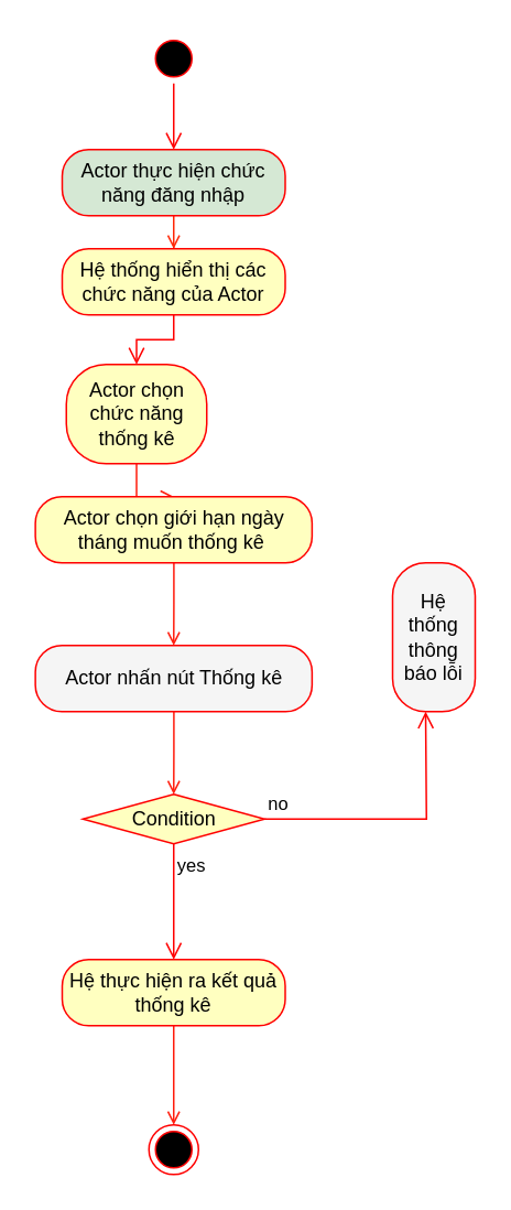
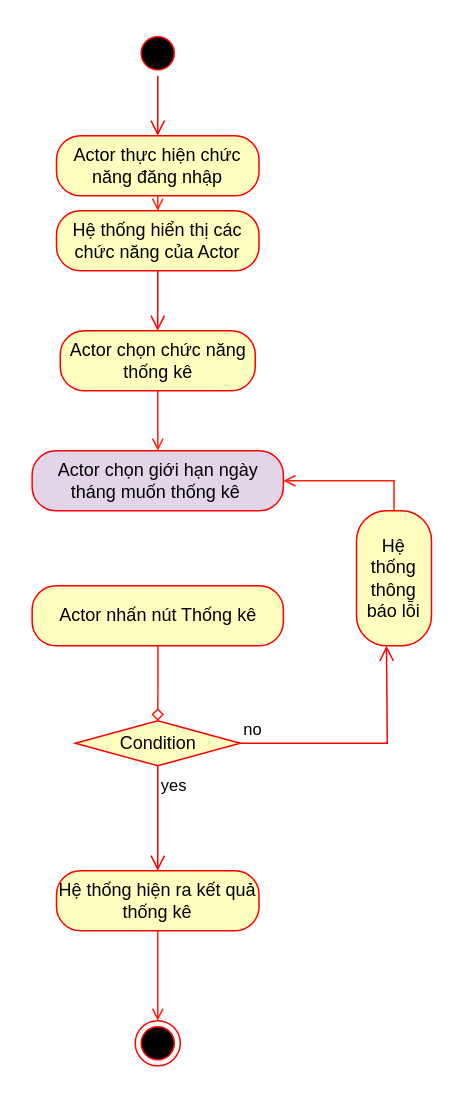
- <mxCell id="5" value="Actor thực hiện chức năng đăng nhập" style="rounded=1;whiteSpace=wrap;html=1;arcSize=40;fontColor=#000000;fillColor=#d5e8d4;strokeColor=#ff0000;" parent="1" vertex="1"><mxGeometry x="37" y="90" width="135" height="40" as="geometry" /></mxCell>
+ <mxCell id="5" value="Actor thực hiện chức năng đăng nhập" style="rounded=1;whiteSpace=wrap;html=1;arcSize=40;fontColor=#000000;fillColor=#ffffc0;strokeColor=#ff0000;" parent="1" vertex="1"><mxGeometry x="37" y="90" width="135" height="40" as="geometry" /></mxCell>
- <mxCell id="6" value="Hệ thống hiển thị các chức năng của Actor" style="rounded=1;whiteSpace=wrap;html=1;arcSize=40;fontColor=#000000;fillColor=#ffffc0;strokeColor=#ff0000;" parent="1" vertex="1"><mxGeometry x="37" y="150" width="135" height="40" as="geometry" /></mxCell>
+ <mxCell id="6" value="Hệ thống hiển thị các chức năng của Actor" style="rounded=1;whiteSpace=wrap;html=1;arcSize=40;fontColor=#000000;fillColor=#ffffc0;strokeColor=#ff0000;" parent="1" vertex="1"><mxGeometry x="37" y="140" width="135" height="40" as="geometry" /></mxCell>
- <mxCell id="9" value="Actor chọn chức năng&lt;br&gt;thống kê" style="rounded=1;whiteSpace=wrap;html=1;arcSize=40;fontColor=#000000;fillColor=#ffffc0;strokeColor=#ff0000;" parent="1" vertex="1"><mxGeometry x="39.5" y="220" width="85" height="60" as="geometry" /></mxCell>
+ <mxCell id="9" value="Actor chọn chức năng&lt;br&gt;thống kê" style="rounded=1;whiteSpace=wrap;html=1;arcSize=40;fontColor=#000000;fillColor=#ffffc0;strokeColor=#ff0000;" parent="1" vertex="1"><mxGeometry x="39.5" y="220" width="130" height="40" as="geometry" /></mxCell>
- <mxCell id="12" value="Actor chọn giới hạn ngày tháng muốn thống kê&amp;nbsp;" style="rounded=1;whiteSpace=wrap;html=1;arcSize=40;fontColor=#000000;fillColor=#ffffc0;strokeColor=#ff0000;" parent="1" vertex="1"><mxGeometry x="20.75" y="300" width="167.5" height="40" as="geometry" /></mxCell>
+ <mxCell id="12" value="Actor chọn giới hạn ngày tháng muốn thống kê&amp;nbsp;" style="rounded=1;whiteSpace=wrap;html=1;arcSize=40;fontColor=#000000;fillColor=#e1d5e7;strokeColor=#ff0000;" parent="1" vertex="1"><mxGeometry x="20.75" y="300" width="167.5" height="40" as="geometry" /></mxCell>
+ <mxCell id="18" style="edgeStyle=orthogonalEdgeStyle;rounded=0;orthogonalLoop=1;jettySize=auto;html=1;entryX=1;entryY=0.5;entryDx=0;entryDy=0;endArrow=open;endFill=0;strokeColor=#FF1D0D;" parent="1" source="19" target="12" edge="1"><mxGeometry relative="1" as="geometry"><Array as="points"><mxPoint x="262" y="320" /></Array></mxGeometry></mxCell>
- <mxCell id="11" style="edgeStyle=orthogonalEdgeStyle;rounded=0;orthogonalLoop=1;jettySize=auto;html=1;entryX=0.5;entryY=0;entryDx=0;entryDy=0;endArrow=open;endFill=0;strokeColor=#FF1D0D;" parent="1" source="12" target="14" edge="1"><mxGeometry relative="1" as="geometry" /></mxCell>
- <mxCell id="19" value="Hệ thống thông báo lỗi" style="rounded=1;whiteSpace=wrap;html=1;arcSize=40;fontColor=#000000;fillColor=#f5f5f5;strokeColor=#ff0000;" parent="1" vertex="1"><mxGeometry x="237" y="340" width="50" height="90" as="geometry" /></mxCell>
+ <mxCell id="19" value="Hệ thống thông báo lỗi" style="rounded=1;whiteSpace=wrap;html=1;arcSize=40;fontColor=#000000;fillColor=#ffffc0;strokeColor=#ff0000;" parent="1" vertex="1"><mxGeometry x="237" y="340" width="50" height="90" as="geometry" /></mxCell>
- <mxCell id="14" value="Actor nhấn nút Thống kê" style="rounded=1;whiteSpace=wrap;html=1;arcSize=40;fontColor=#000000;fillColor=#f5f5f5;strokeColor=#ff0000;" parent="1" vertex="1"><mxGeometry x="20.75" y="390" width="167.5" height="40" as="geometry" /></mxCell>
+ <mxCell id="14" value="Actor nhấn nút Thống kê" style="rounded=1;whiteSpace=wrap;html=1;arcSize=40;fontColor=#000000;fillColor=#ffffc0;strokeColor=#ff0000;" parent="1" vertex="1"><mxGeometry x="20.75" y="390" width="167.5" height="40" as="geometry" /></mxCell>
- <mxCell id="13" style="edgeStyle=orthogonalEdgeStyle;rounded=0;orthogonalLoop=1;jettySize=auto;html=1;entryX=0.5;entryY=0;entryDx=0;entryDy=0;endArrow=open;endFill=0;strokeColor=#FF1D0D;" parent="1" source="14" target="15" edge="1"><mxGeometry relative="1" as="geometry" /></mxCell>
+ <mxCell id="13" style="edgeStyle=orthogonalEdgeStyle;rounded=0;orthogonalLoop=1;jettySize=auto;html=1;entryX=0.5;entryY=0;entryDx=0;entryDy=0;endArrow=diamond;endFill=0;strokeColor=#FF1D0D;" parent="1" source="14" target="15" edge="1"><mxGeometry relative="1" as="geometry" /></mxCell>
- <mxCell id="21" value="Hệ thực hiện ra kết quả thống kê" style="rounded=1;whiteSpace=wrap;html=1;arcSize=40;fontColor=#000000;fillColor=#ffffc0;strokeColor=#ff0000;" parent="1" vertex="1"><mxGeometry x="37" y="580" width="135" height="40" as="geometry" /></mxCell>
+ <mxCell id="21" value="Hệ thống hiện ra kết quả thống kê" style="rounded=1;whiteSpace=wrap;html=1;arcSize=40;fontColor=#000000;fillColor=#ffffc0;strokeColor=#ff0000;" parent="1" vertex="1"><mxGeometry x="37" y="580" width="135" height="40" as="geometry" /></mxCell>
